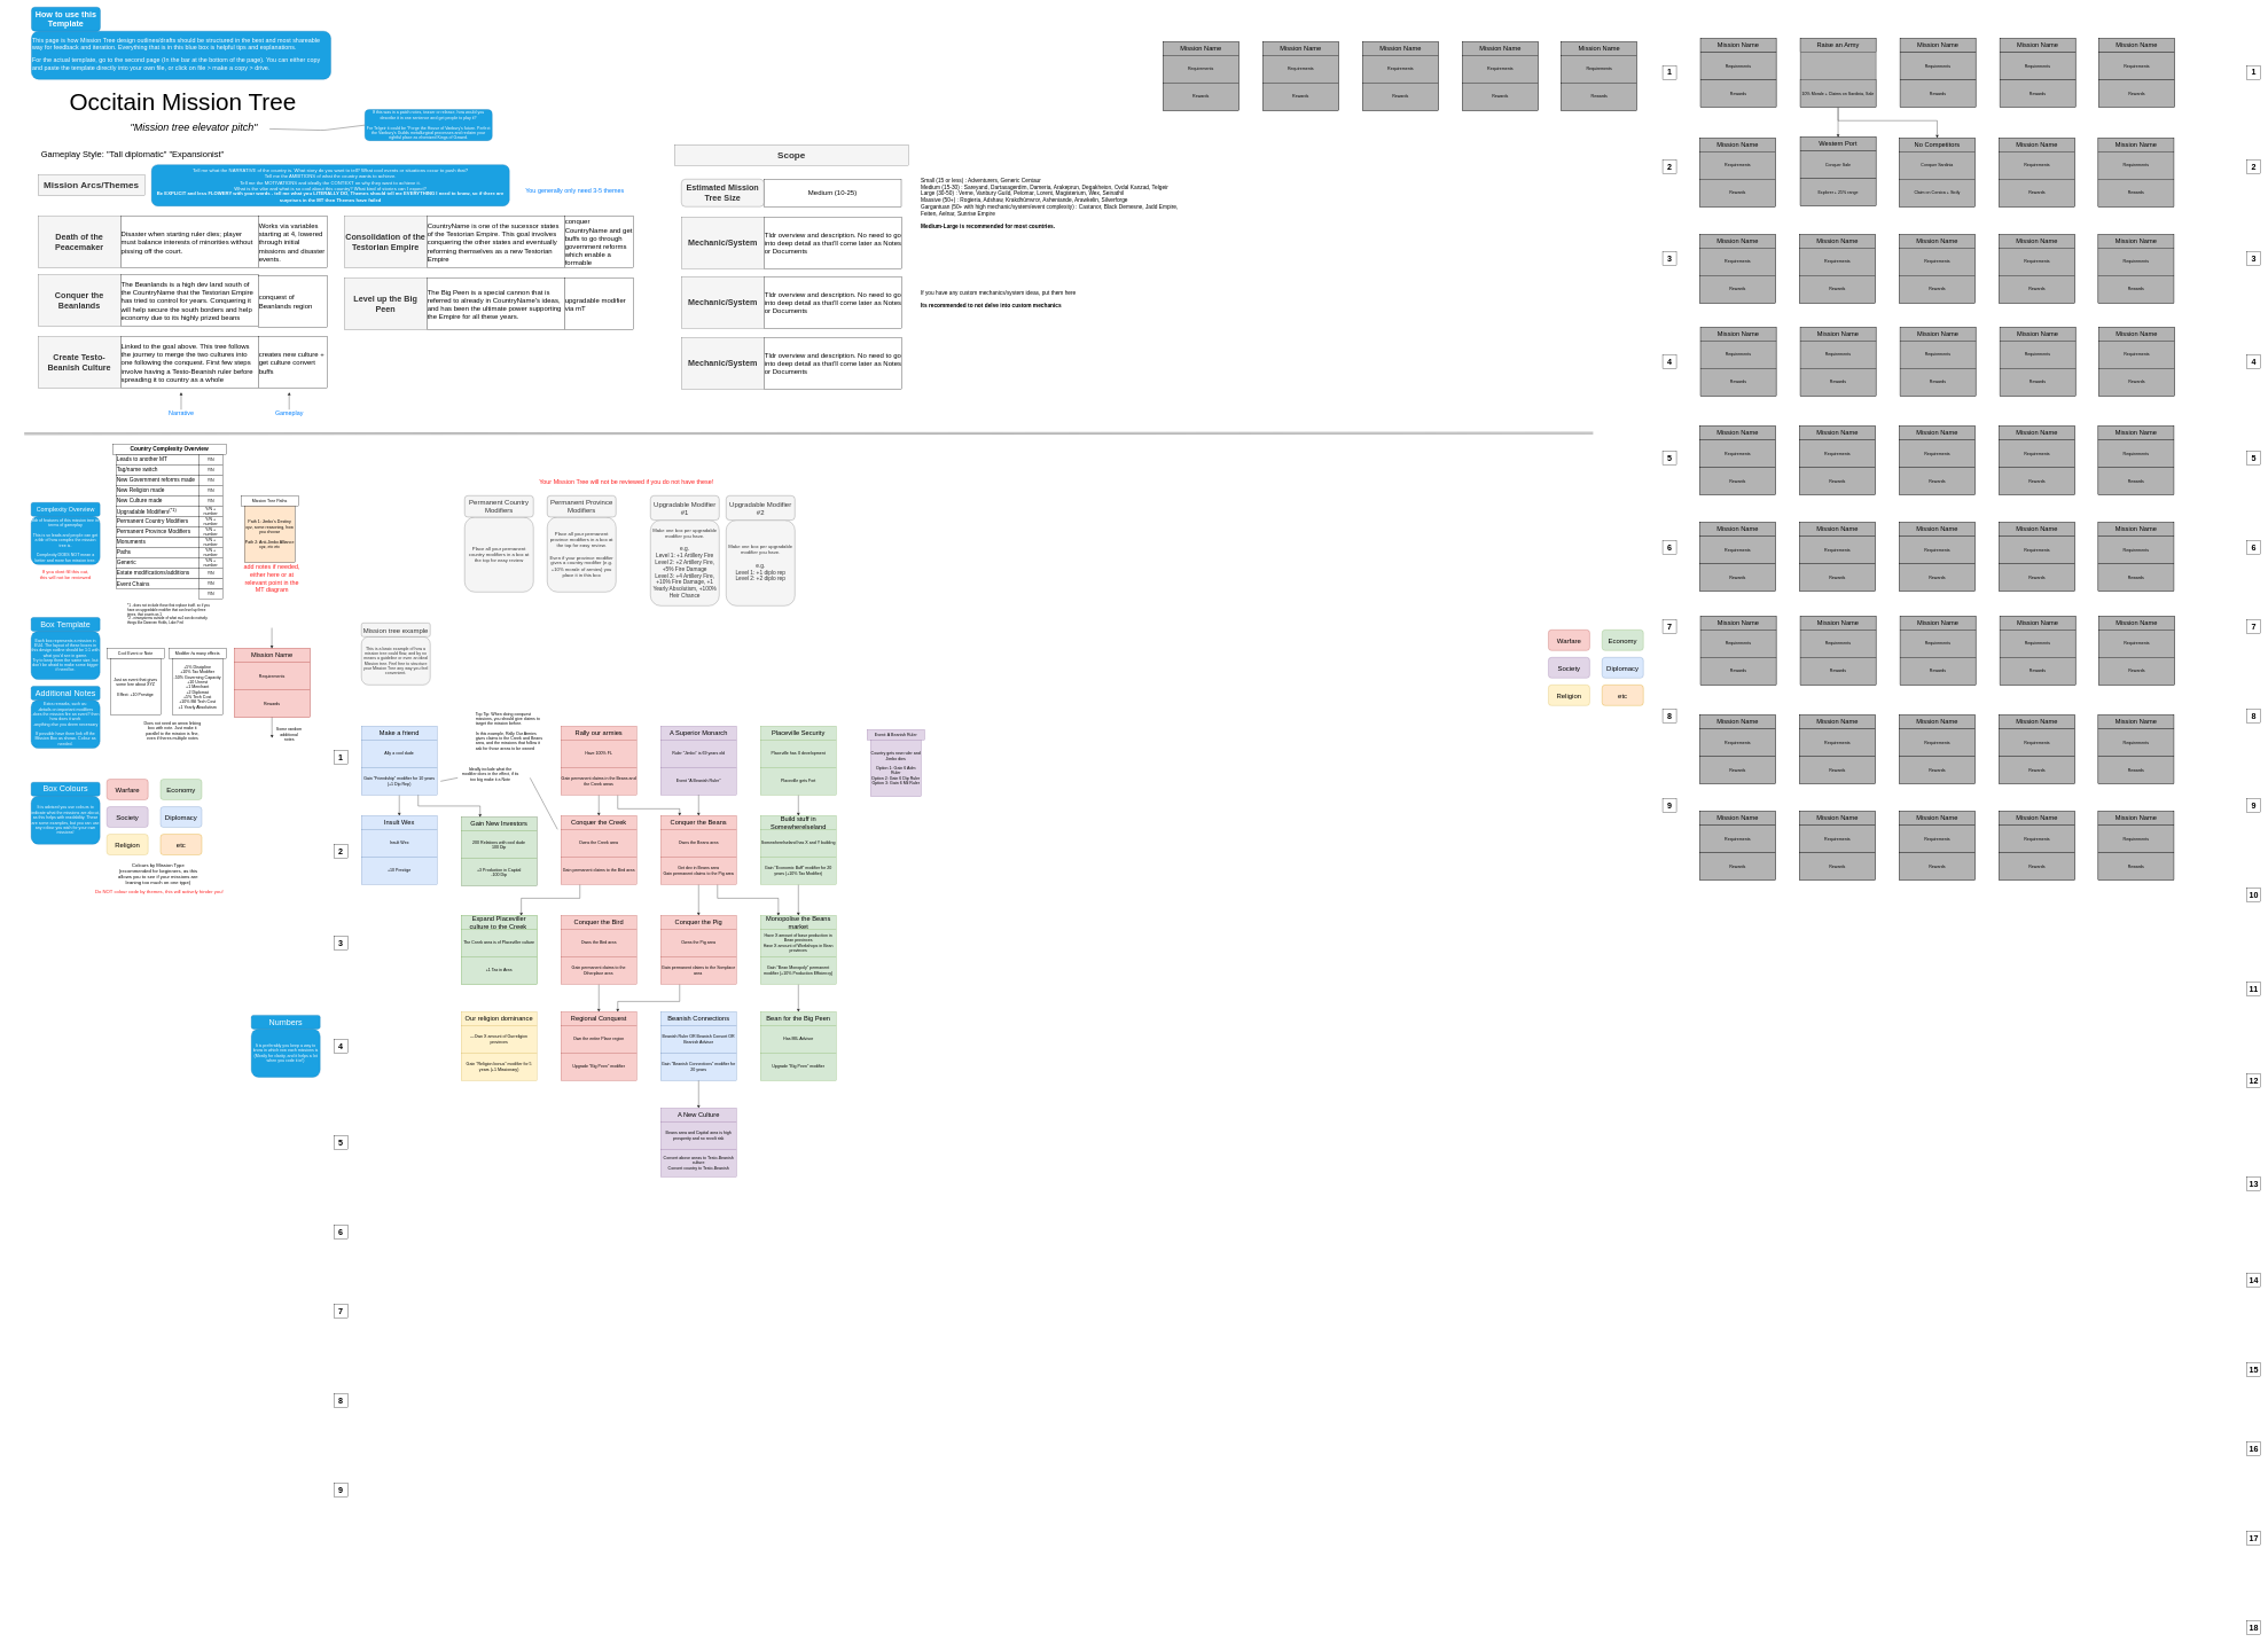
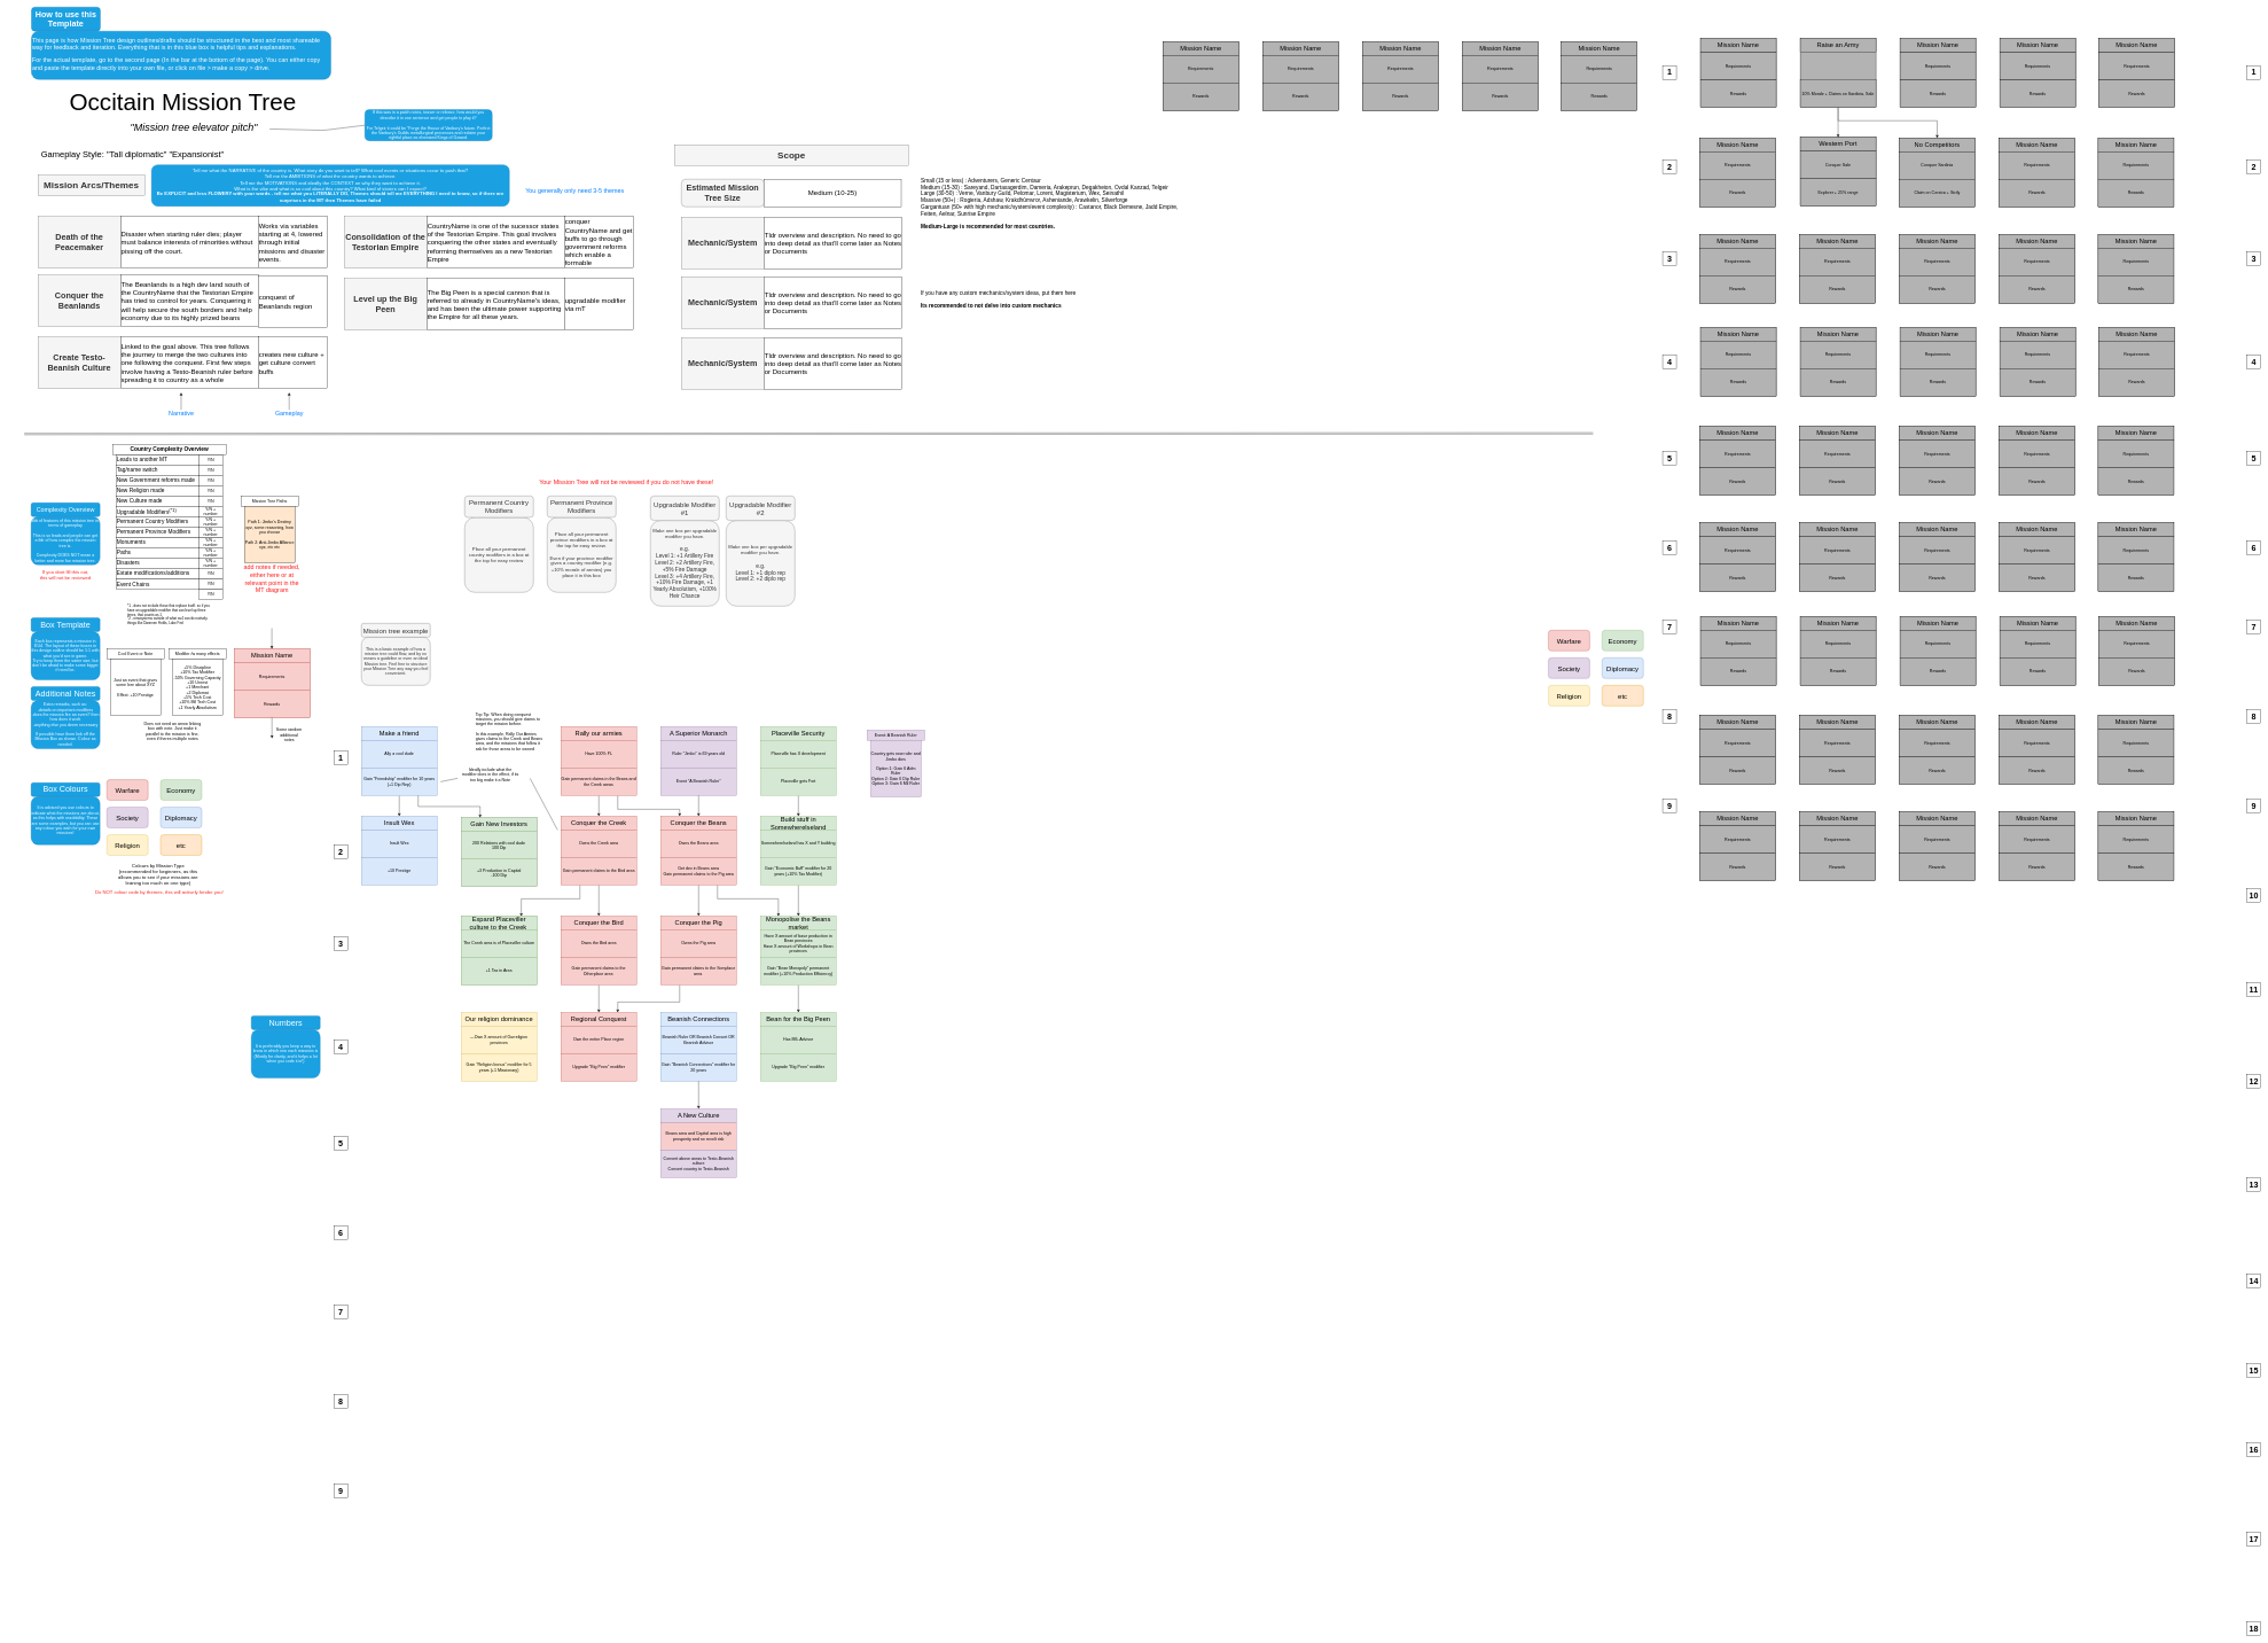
- <mxCell id="195" value="Generic" style="rounded=0;whiteSpace=wrap;html=1;fontSize=16;align=left;" parent="1" vertex="1"><mxGeometry x="337" y="1620" width="240" height="30" as="geometry" /></mxCell>
+ <mxCell id="195" value="Disasters" style="rounded=0;whiteSpace=wrap;html=1;fontSize=16;align=left;" parent="1" vertex="1"><mxGeometry x="337" y="1620" width="240" height="30" as="geometry" /></mxCell>
+ <mxCell id="7" style="edgeStyle=orthogonalEdgeStyle;rounded=0;orthogonalLoop=1;jettySize=auto;html=1;" parent="1" source="79" target="73" edge="1"><mxGeometry relative="1" as="geometry" /></mxCell>
- <mxCell id="136" value="Beans area and Capital area is high prosperity and no revolt risk" style="rounded=0;whiteSpace=wrap;html=1;fillColor=#e1d5e7;strokeColor=#9673a6;" parent="1" vertex="1"><mxGeometry x="1920" y="3260" width="220" height="80" as="geometry" /></mxCell>
+ <mxCell id="136" value="Beans area and Capital area is high prosperity and no revolt risk" style="rounded=0;whiteSpace=wrap;html=1;fillColor=#f8cecc;strokeColor=#9673a6;" parent="1" vertex="1"><mxGeometry x="1920" y="3260" width="220" height="80" as="geometry" /></mxCell>
